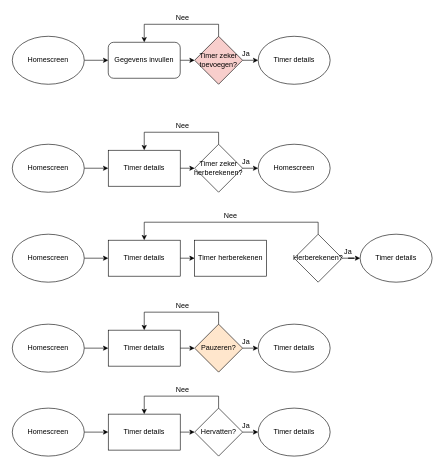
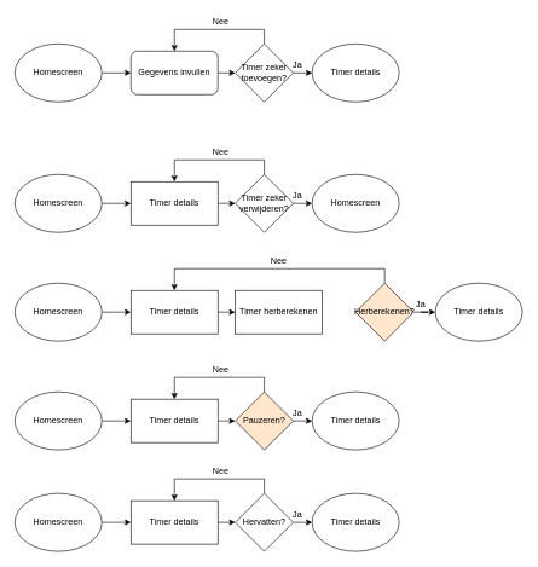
- <mxCell id="8" value="Timer zeker toevoegen?" style="rhombus;whiteSpace=wrap;html=1;fillColor=#f8cecc;" vertex="1" parent="1"><mxGeometry x="324" y="60" width="80" height="80" as="geometry" /></mxCell>
+ <mxCell id="8" value="Timer zeker toevoegen?" style="rhombus;whiteSpace=wrap;html=1;" vertex="1" parent="1"><mxGeometry x="324" y="60" width="80" height="80" as="geometry" /></mxCell>
- <mxCell id="18" value="Timer zeker herberekenen?" style="rhombus;whiteSpace=wrap;html=1;" vertex="1" parent="1"><mxGeometry x="324" y="240" width="80" height="80" as="geometry" /></mxCell>
+ <mxCell id="18" value="Timer zeker verwijderen?" style="rhombus;whiteSpace=wrap;html=1;" vertex="1" parent="1"><mxGeometry x="324" y="240" width="80" height="80" as="geometry" /></mxCell>
- <mxCell id="29" value="Herberekenen?" style="rhombus;whiteSpace=wrap;html=1;" vertex="1" parent="1"><mxGeometry x="490" y="390" width="80" height="80" as="geometry" /></mxCell>
+ <mxCell id="29" value="Herberekenen?" style="rhombus;whiteSpace=wrap;html=1;fillColor=#ffe6cc;" vertex="1" parent="1"><mxGeometry x="490" y="390" width="80" height="80" as="geometry" /></mxCell>
